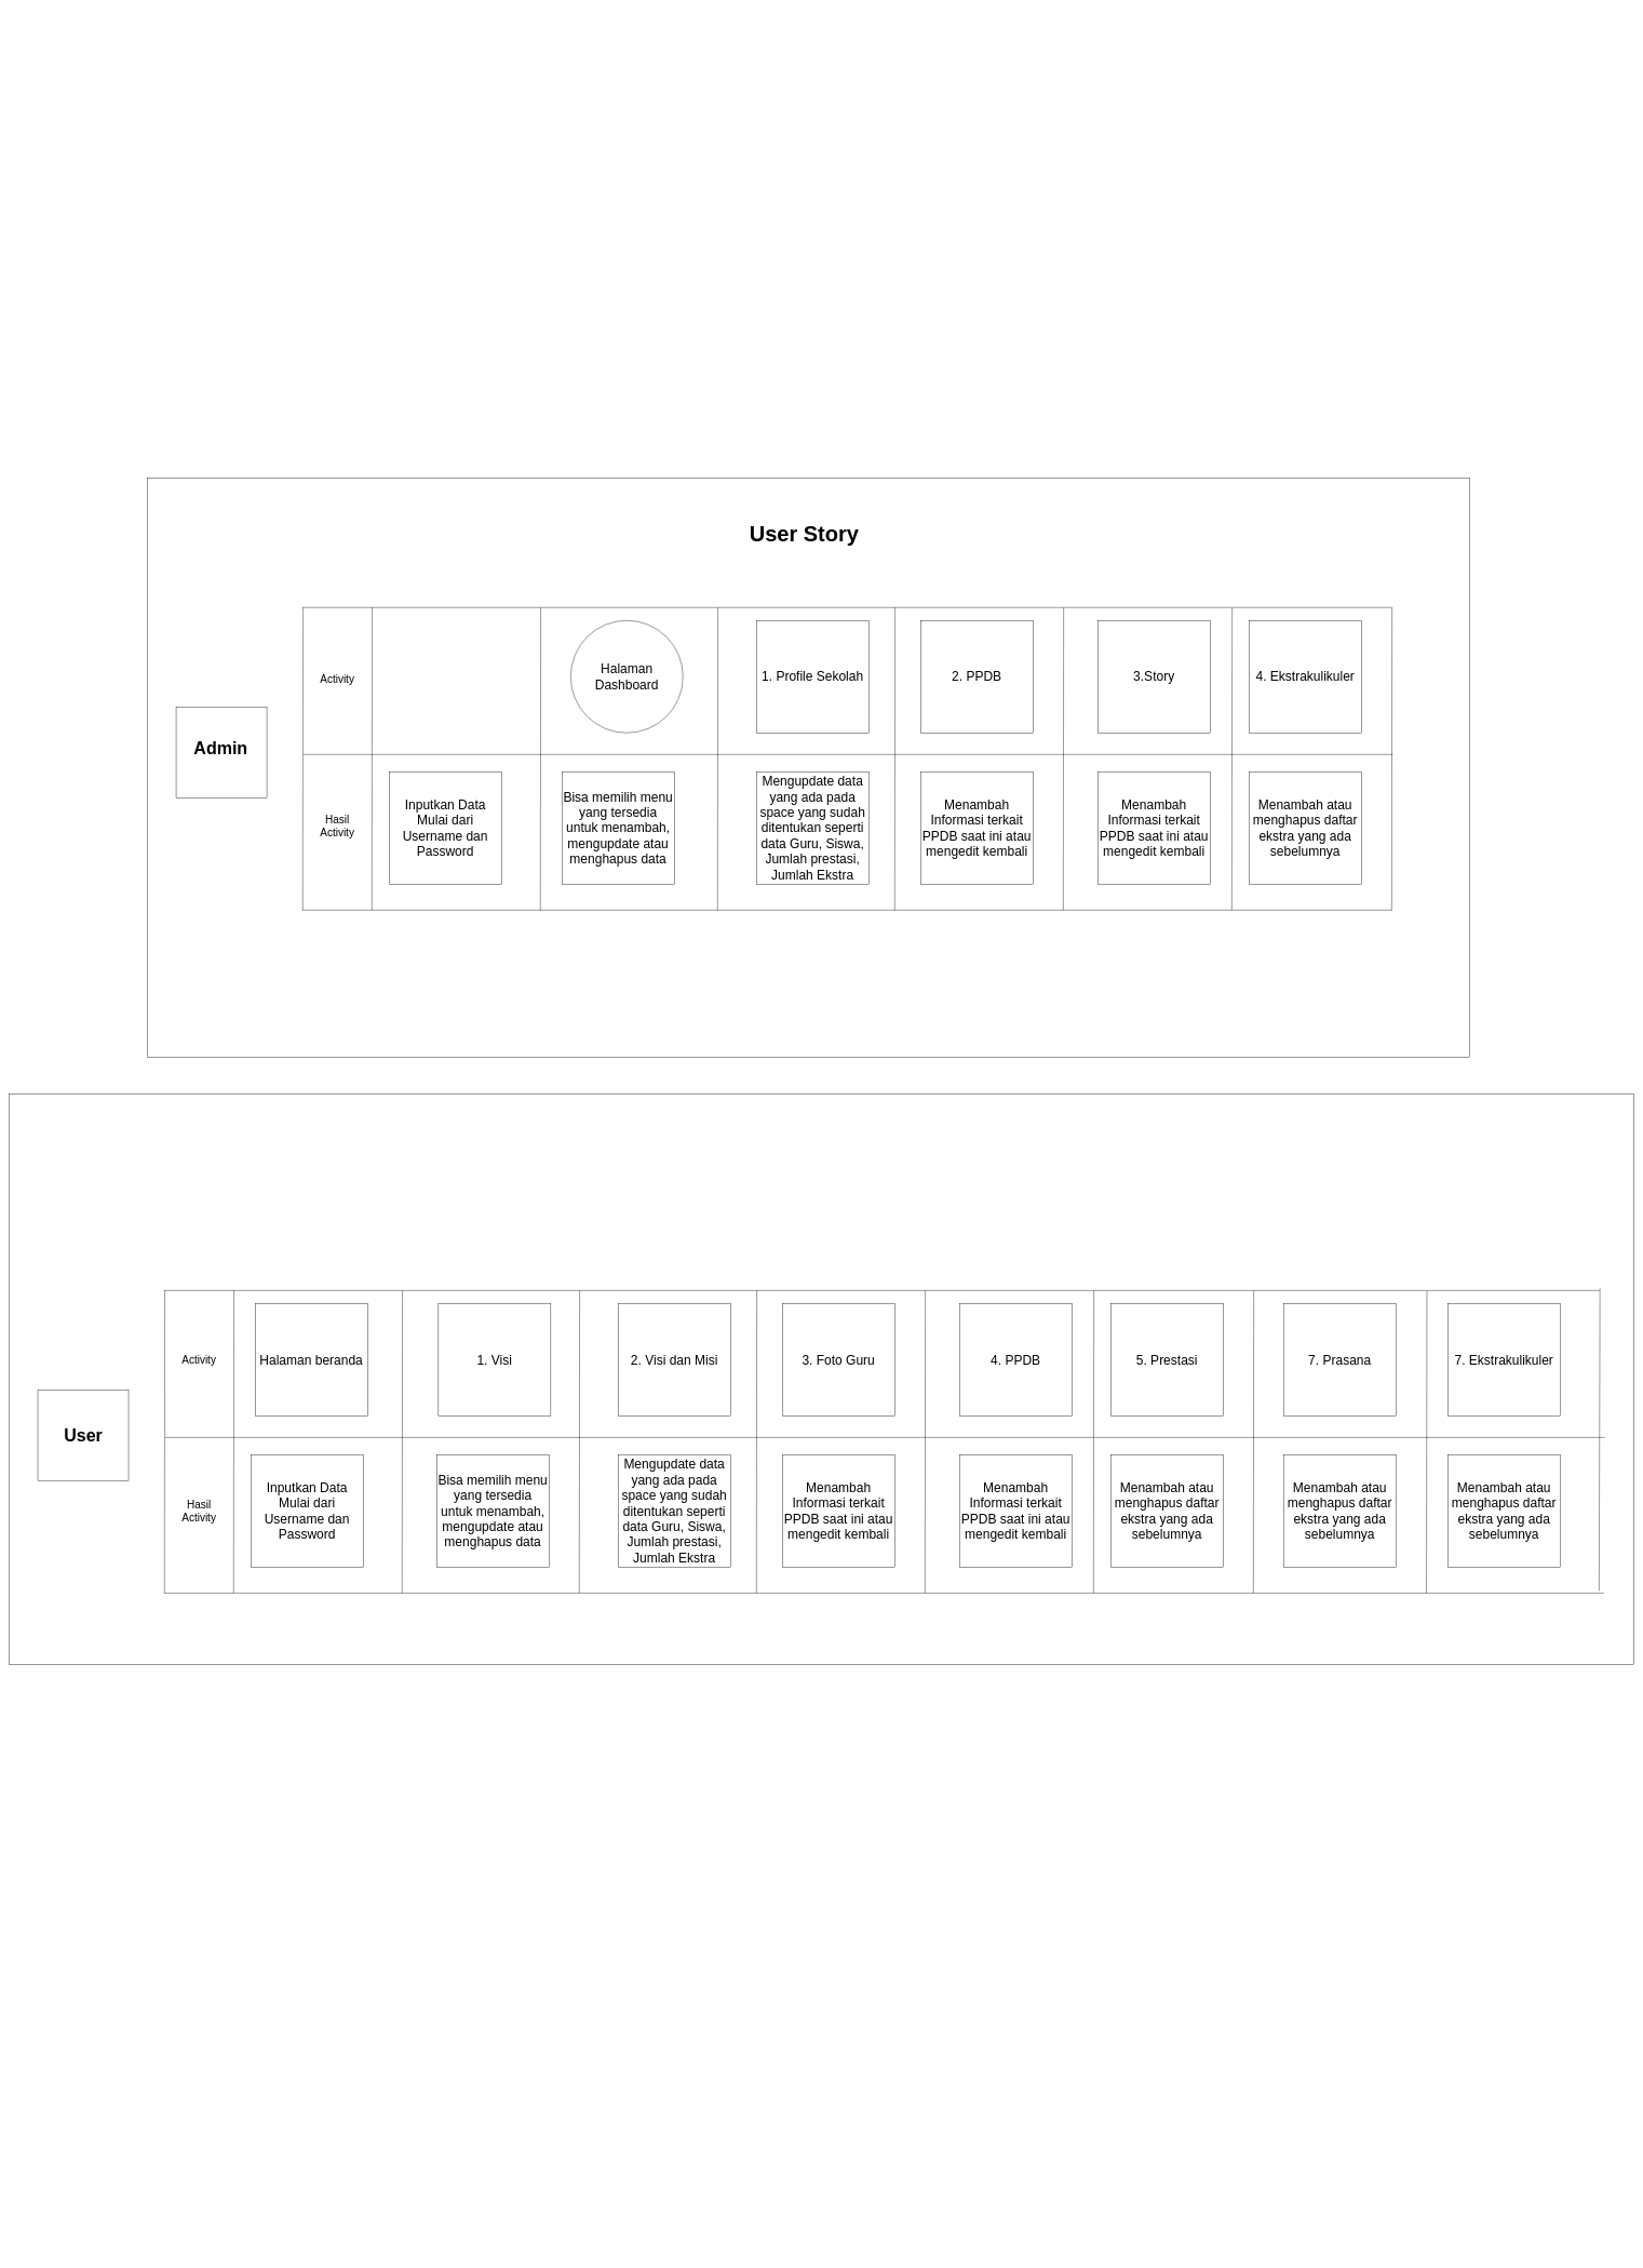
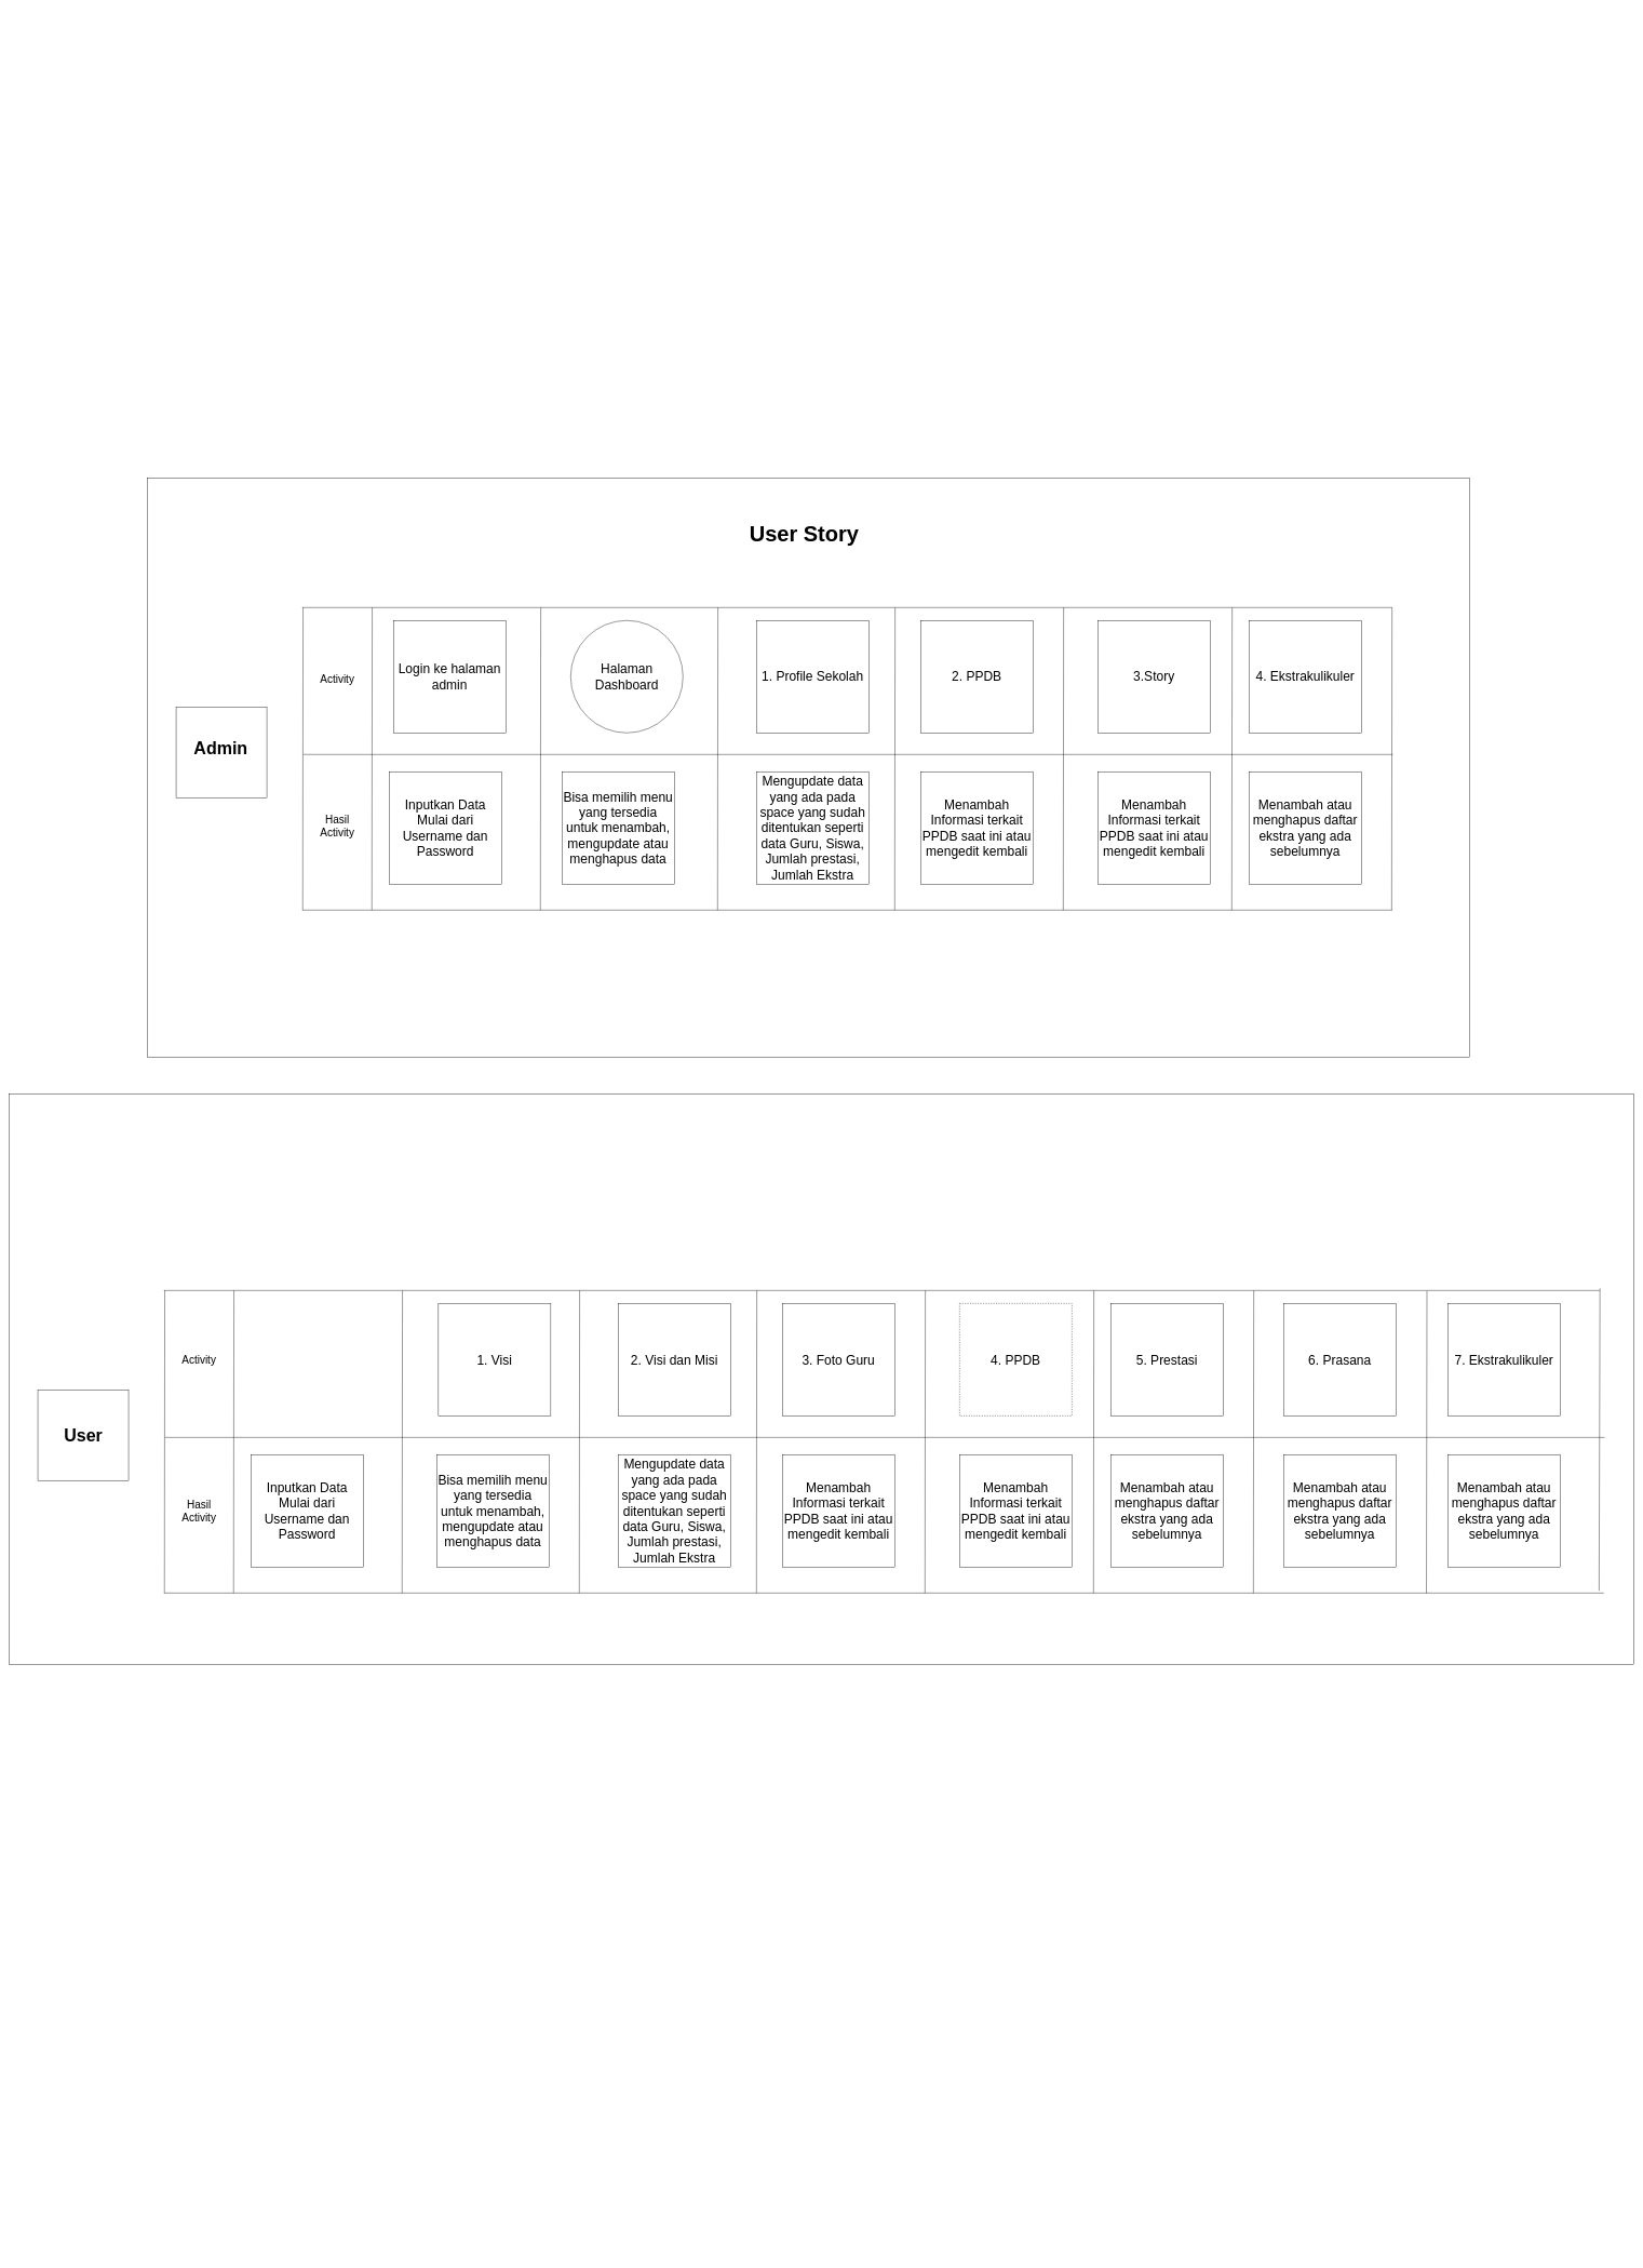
+ <mxCell id="9" value="&lt;font style=&quot;font-size: 30px;&quot;&gt;Login ke halaman admin&lt;/font&gt;" style="whiteSpace=wrap;html=1;aspect=fixed;" vertex="1" parent="1"><mxGeometry x="910" y="1435" width="260" height="260" as="geometry" /></mxCell>
- <mxCell id="37" value="Halaman beranda" style="whiteSpace=wrap;html=1;aspect=fixed;fontSize=30;" vertex="1" parent="1"><mxGeometry x="590" y="3015" width="260" height="260" as="geometry" /></mxCell>
- <mxCell id="41" value="4. PPDB" style="whiteSpace=wrap;html=1;aspect=fixed;fontSize=30;" vertex="1" parent="1"><mxGeometry x="2220" y="3015" width="260" height="260" as="geometry" /></mxCell>
+ <mxCell id="41" value="4. PPDB" style="whiteSpace=wrap;html=1;aspect=fixed;fontSize=30;dashed=1;" vertex="1" parent="1"><mxGeometry x="2220" y="3015" width="260" height="260" as="geometry" /></mxCell>
- <mxCell id="59" value="7. Prasana" style="whiteSpace=wrap;html=1;aspect=fixed;fontSize=30;" vertex="1" parent="1"><mxGeometry x="2970" y="3015" width="260" height="260" as="geometry" /></mxCell>
+ <mxCell id="59" value="6. Prasana" style="whiteSpace=wrap;html=1;aspect=fixed;fontSize=30;" vertex="1" parent="1"><mxGeometry x="2970" y="3015" width="260" height="260" as="geometry" /></mxCell>
